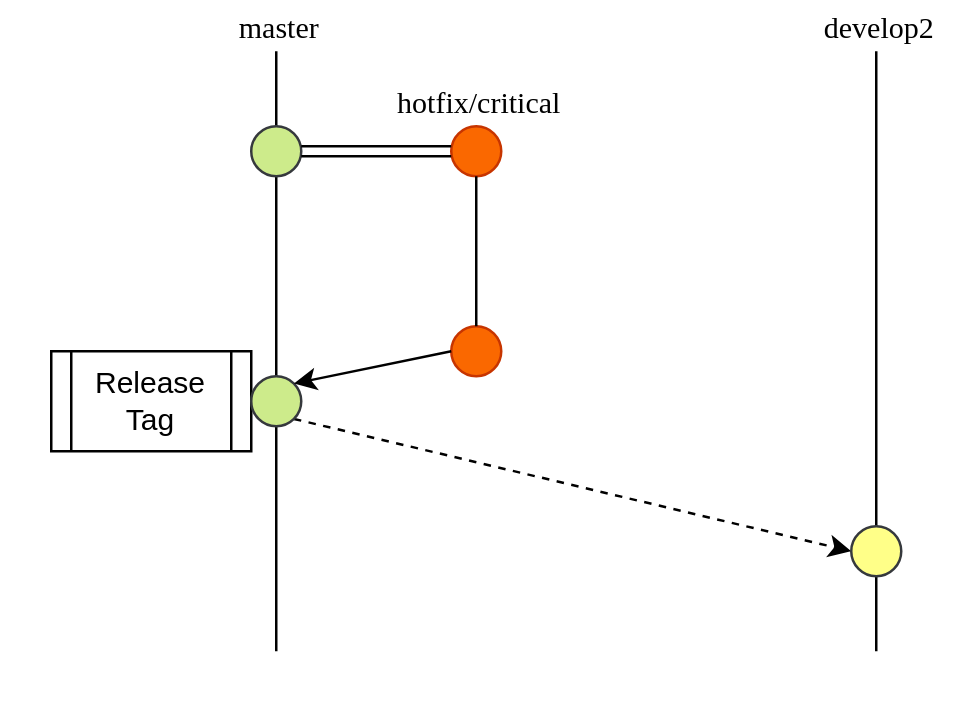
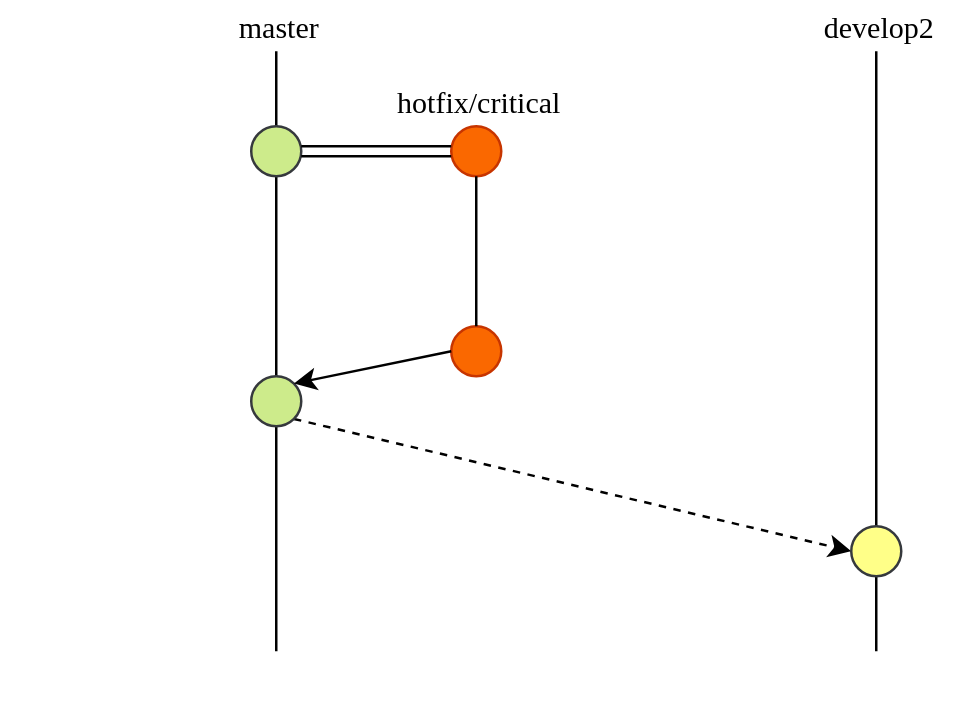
- <mxCell id="6" value="Release&lt;br&gt;Tag" style="shape=process;whiteSpace=wrap;html=1;backgroundOutline=1;" parent="1" vertex="1"><mxGeometry x="20" y="140" width="80" height="40" as="geometry" /></mxCell>
